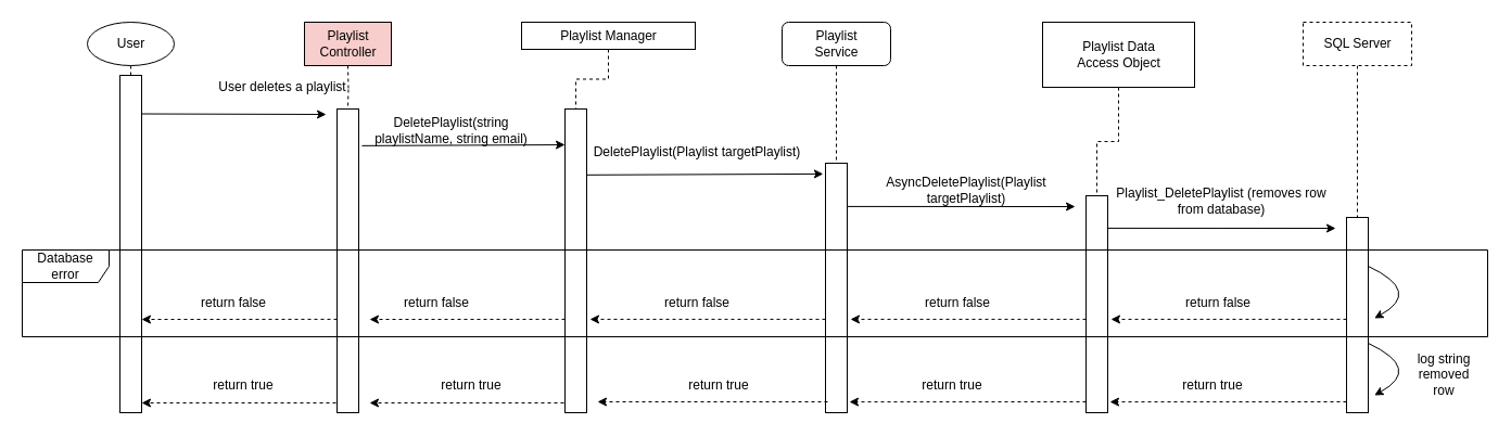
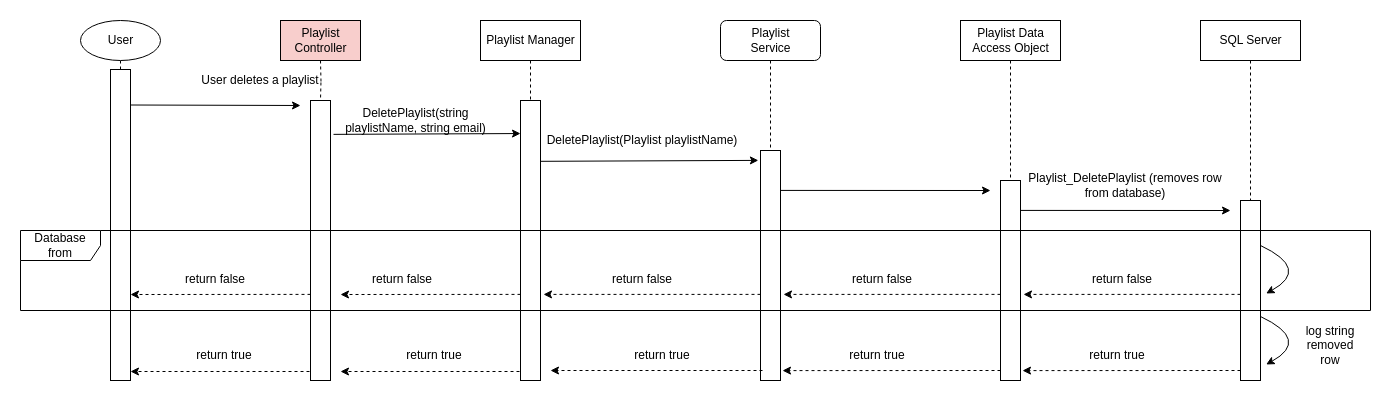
- <mxCell id="5" value="Playlist Manager" style="html=1;" parent="1" vertex="1"><mxGeometry x="480" y="20" width="160" height="25" as="geometry" /></mxCell>
+ <mxCell id="5" value="Playlist Manager" style="html=1;" parent="1" vertex="1"><mxGeometry x="480" y="20" width="100" height="40" as="geometry" /></mxCell>
- <mxCell id="20" value="SQL Server" style="html=1;dashed=1;" parent="1" vertex="1"><mxGeometry x="1200" y="20" width="100" height="40" as="geometry" /></mxCell>
+ <mxCell id="20" value="SQL Server" style="html=1;" parent="1" vertex="1"><mxGeometry x="1200" y="20" width="100" height="40" as="geometry" /></mxCell>
- <mxCell id="15" value="&lt;div&gt;Playlist Data &lt;br&gt;&lt;/div&gt;&lt;div&gt;Access Object&lt;/div&gt;" style="html=1;" parent="1" vertex="1"><mxGeometry x="960" y="20" width="140" height="60" as="geometry" /></mxCell>
+ <mxCell id="15" value="&lt;div&gt;Playlist Data &lt;br&gt;&lt;/div&gt;&lt;div&gt;Access Object&lt;/div&gt;" style="html=1;" parent="1" vertex="1"><mxGeometry x="960" y="20" width="100" height="40" as="geometry" /></mxCell>
- <mxCell id="36" value="DeletePlaylist(Playlist targetPlaylist)" style="text;html=1;strokeColor=none;fillColor=none;align=center;verticalAlign=middle;whiteSpace=wrap;rounded=0;" vertex="1" parent="1"><mxGeometry x="532.87" y="130" width="218.25" height="20" as="geometry" /></mxCell>
+ <mxCell id="36" value="DeletePlaylist(Playlist playlistName)" style="text;html=1;strokeColor=none;fillColor=none;align=center;verticalAlign=middle;whiteSpace=wrap;rounded=0;" vertex="1" parent="1"><mxGeometry x="532.87" y="130" width="218.25" height="20" as="geometry" /></mxCell>
- <mxCell id="17" value="AsyncDeletePlaylist(Playlist targetPlaylist)" style="text;html=1;strokeColor=none;fillColor=none;align=center;verticalAlign=middle;whiteSpace=wrap;rounded=0;" parent="1" vertex="1"><mxGeometry x="810" y="160" width="160" height="30" as="geometry" /></mxCell>
- <mxCell id="48" value="Database error" style="shape=umlFrame;whiteSpace=wrap;html=1;fillColor=none;width=80;height=30;" vertex="1" parent="1"><mxGeometry x="20" y="230" width="1350" height="80" as="geometry" /></mxCell>
+ <mxCell id="48" value="Database from" style="shape=umlFrame;whiteSpace=wrap;html=1;fillColor=none;width=80;height=30;" vertex="1" parent="1"><mxGeometry x="20" y="230" width="1350" height="80" as="geometry" /></mxCell>
